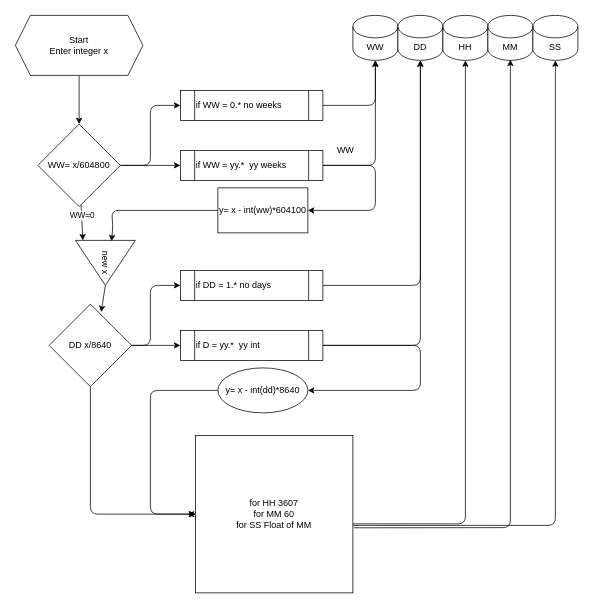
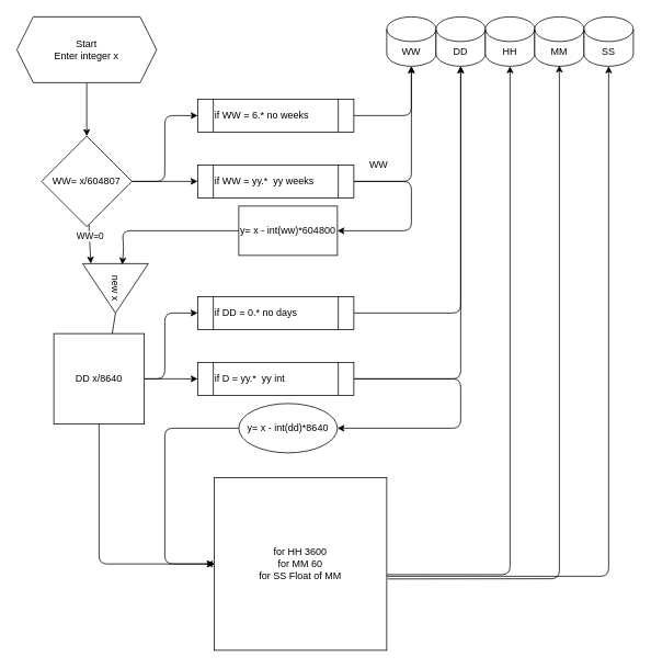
- <mxCell id="10" value="if WW = 0.* no weeks" style="shape=process;whiteSpace=wrap;html=1;backgroundOutline=1;align=left;" vertex="1" parent="1"><mxGeometry x="240" y="120" width="190" height="40" as="geometry" /></mxCell>
+ <mxCell id="10" value="if WW = 6.* no weeks" style="shape=process;whiteSpace=wrap;html=1;backgroundOutline=1;align=left;" vertex="1" parent="1"><mxGeometry x="240" y="120" width="190" height="40" as="geometry" /></mxCell>
- <mxCell id="8" value="WW= x/604800" style="rhombus;whiteSpace=wrap;html=1;" vertex="1" parent="1"><mxGeometry x="50" y="165" width="110" height="110" as="geometry" /></mxCell>
+ <mxCell id="8" value="WW= x/604807" style="rhombus;whiteSpace=wrap;html=1;" vertex="1" parent="1"><mxGeometry x="50" y="165" width="110" height="110" as="geometry" /></mxCell>
- <mxCell id="19" value="&lt;span&gt;y= x - int(ww)*604100&lt;/span&gt;" style="rounded=0;whiteSpace=wrap;html=1;" vertex="1" parent="1"><mxGeometry x="290" y="250" width="120" height="60" as="geometry" /></mxCell>
+ <mxCell id="19" value="&lt;span&gt;y= x - int(ww)*604800&lt;/span&gt;" style="rounded=0;whiteSpace=wrap;html=1;" vertex="1" parent="1"><mxGeometry x="290" y="250" width="120" height="60" as="geometry" /></mxCell>
- <mxCell id="29" value="if DD = 1.* no days" style="shape=process;whiteSpace=wrap;html=1;backgroundOutline=1;align=left;" vertex="1" parent="1"><mxGeometry x="240" y="360" width="190" height="40" as="geometry" /></mxCell>
+ <mxCell id="29" value="if DD = 0.* no days" style="shape=process;whiteSpace=wrap;html=1;backgroundOutline=1;align=left;" vertex="1" parent="1"><mxGeometry x="240" y="360" width="190" height="40" as="geometry" /></mxCell>
- <mxCell id="27" value="DD x/8640" style="rhombus;whiteSpace=wrap;html=1;" vertex="1" parent="1"><mxGeometry x="65" y="405" width="110" height="110" as="geometry" /></mxCell>
+ <mxCell id="27" value="DD x/8640" style="whiteSpace=wrap;html=1;rounded=0;" vertex="1" parent="1"><mxGeometry x="65" y="405" width="110" height="110" as="geometry" /></mxCell>
- <mxCell id="39" value="for HH 3607&lt;br&gt;for MM 60&lt;br&gt;for SS Float of MM" style="whiteSpace=wrap;html=1;aspect=fixed;" vertex="1" parent="1"><mxGeometry x="260" y="580" width="210" height="210" as="geometry" /></mxCell>
+ <mxCell id="39" value="for HH 3600&lt;br&gt;for MM 60&lt;br&gt;for SS Float of MM" style="whiteSpace=wrap;html=1;aspect=fixed;" vertex="1" parent="1"><mxGeometry x="260" y="580" width="210" height="210" as="geometry" /></mxCell>
